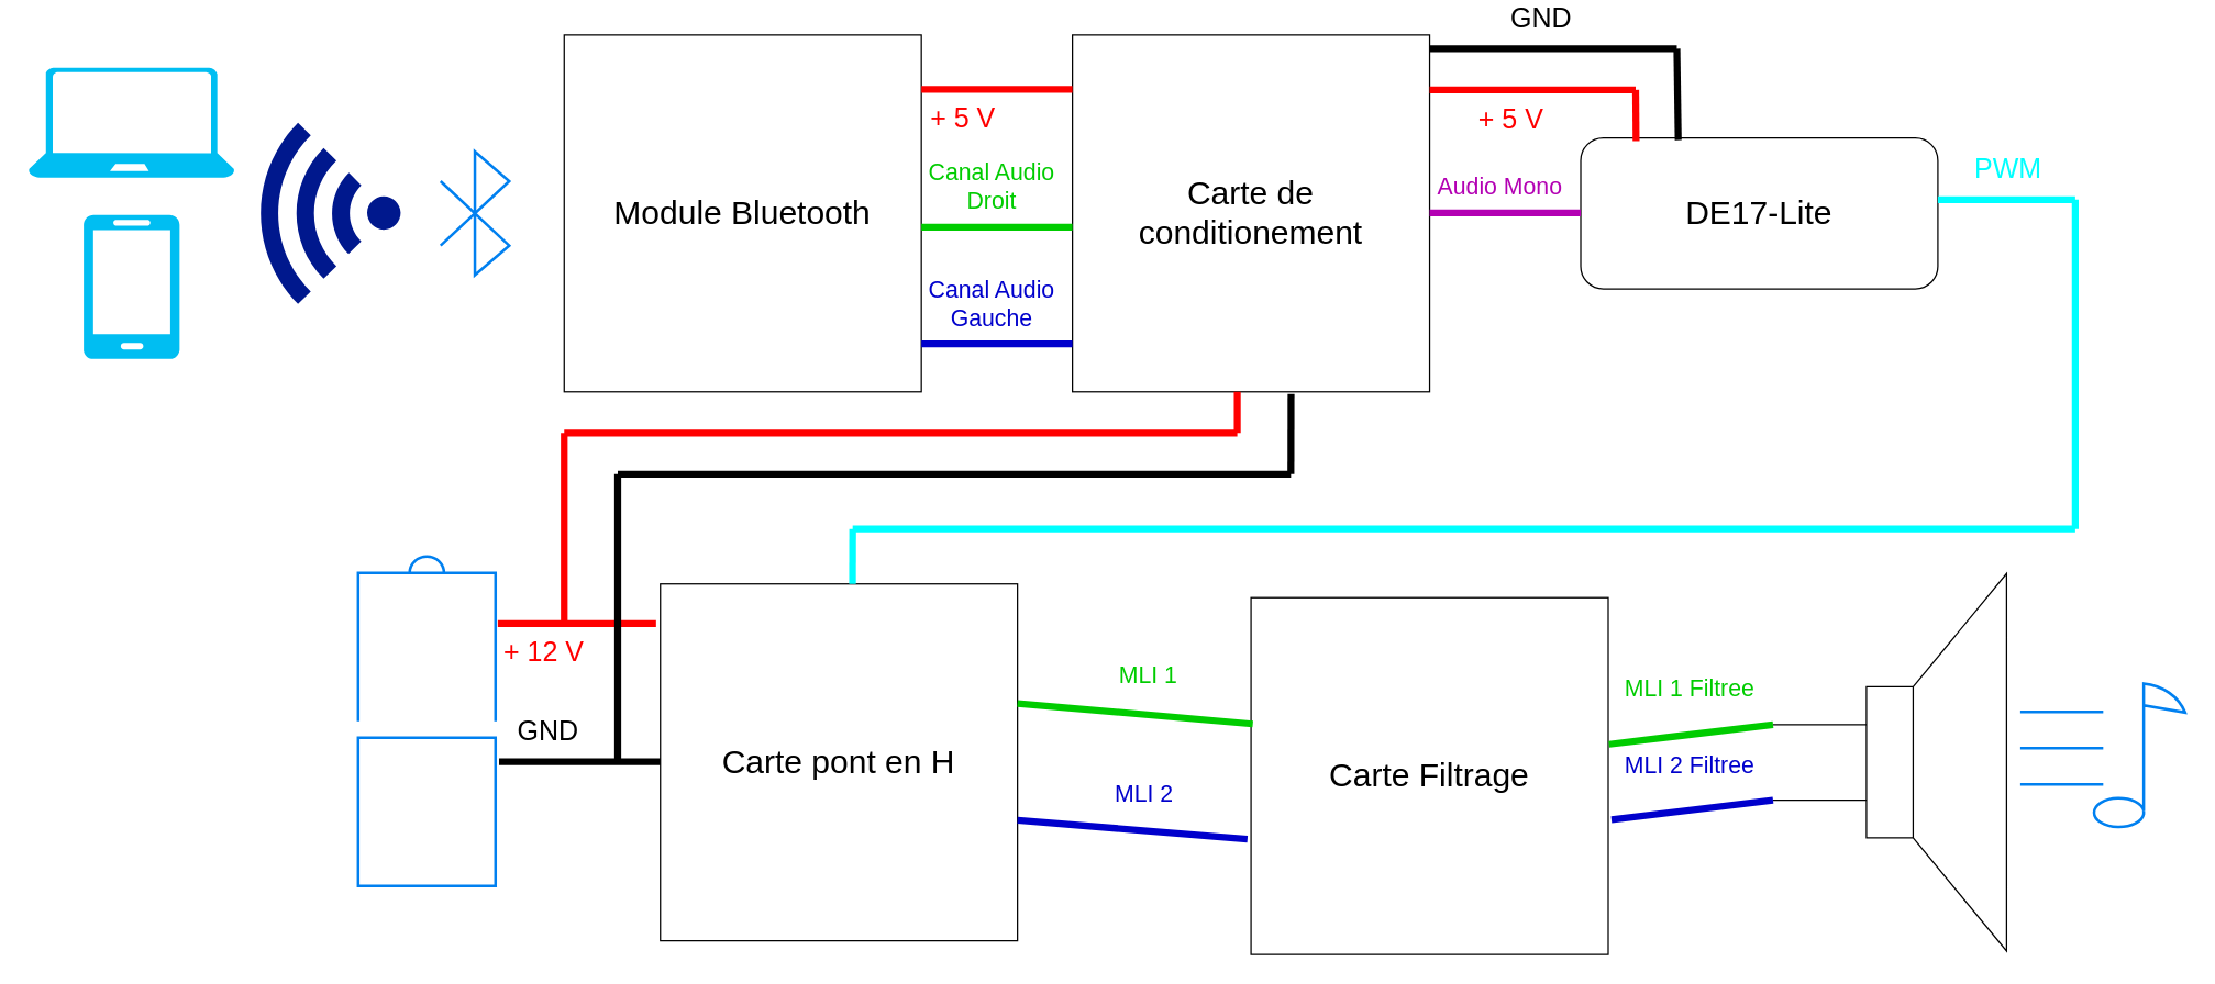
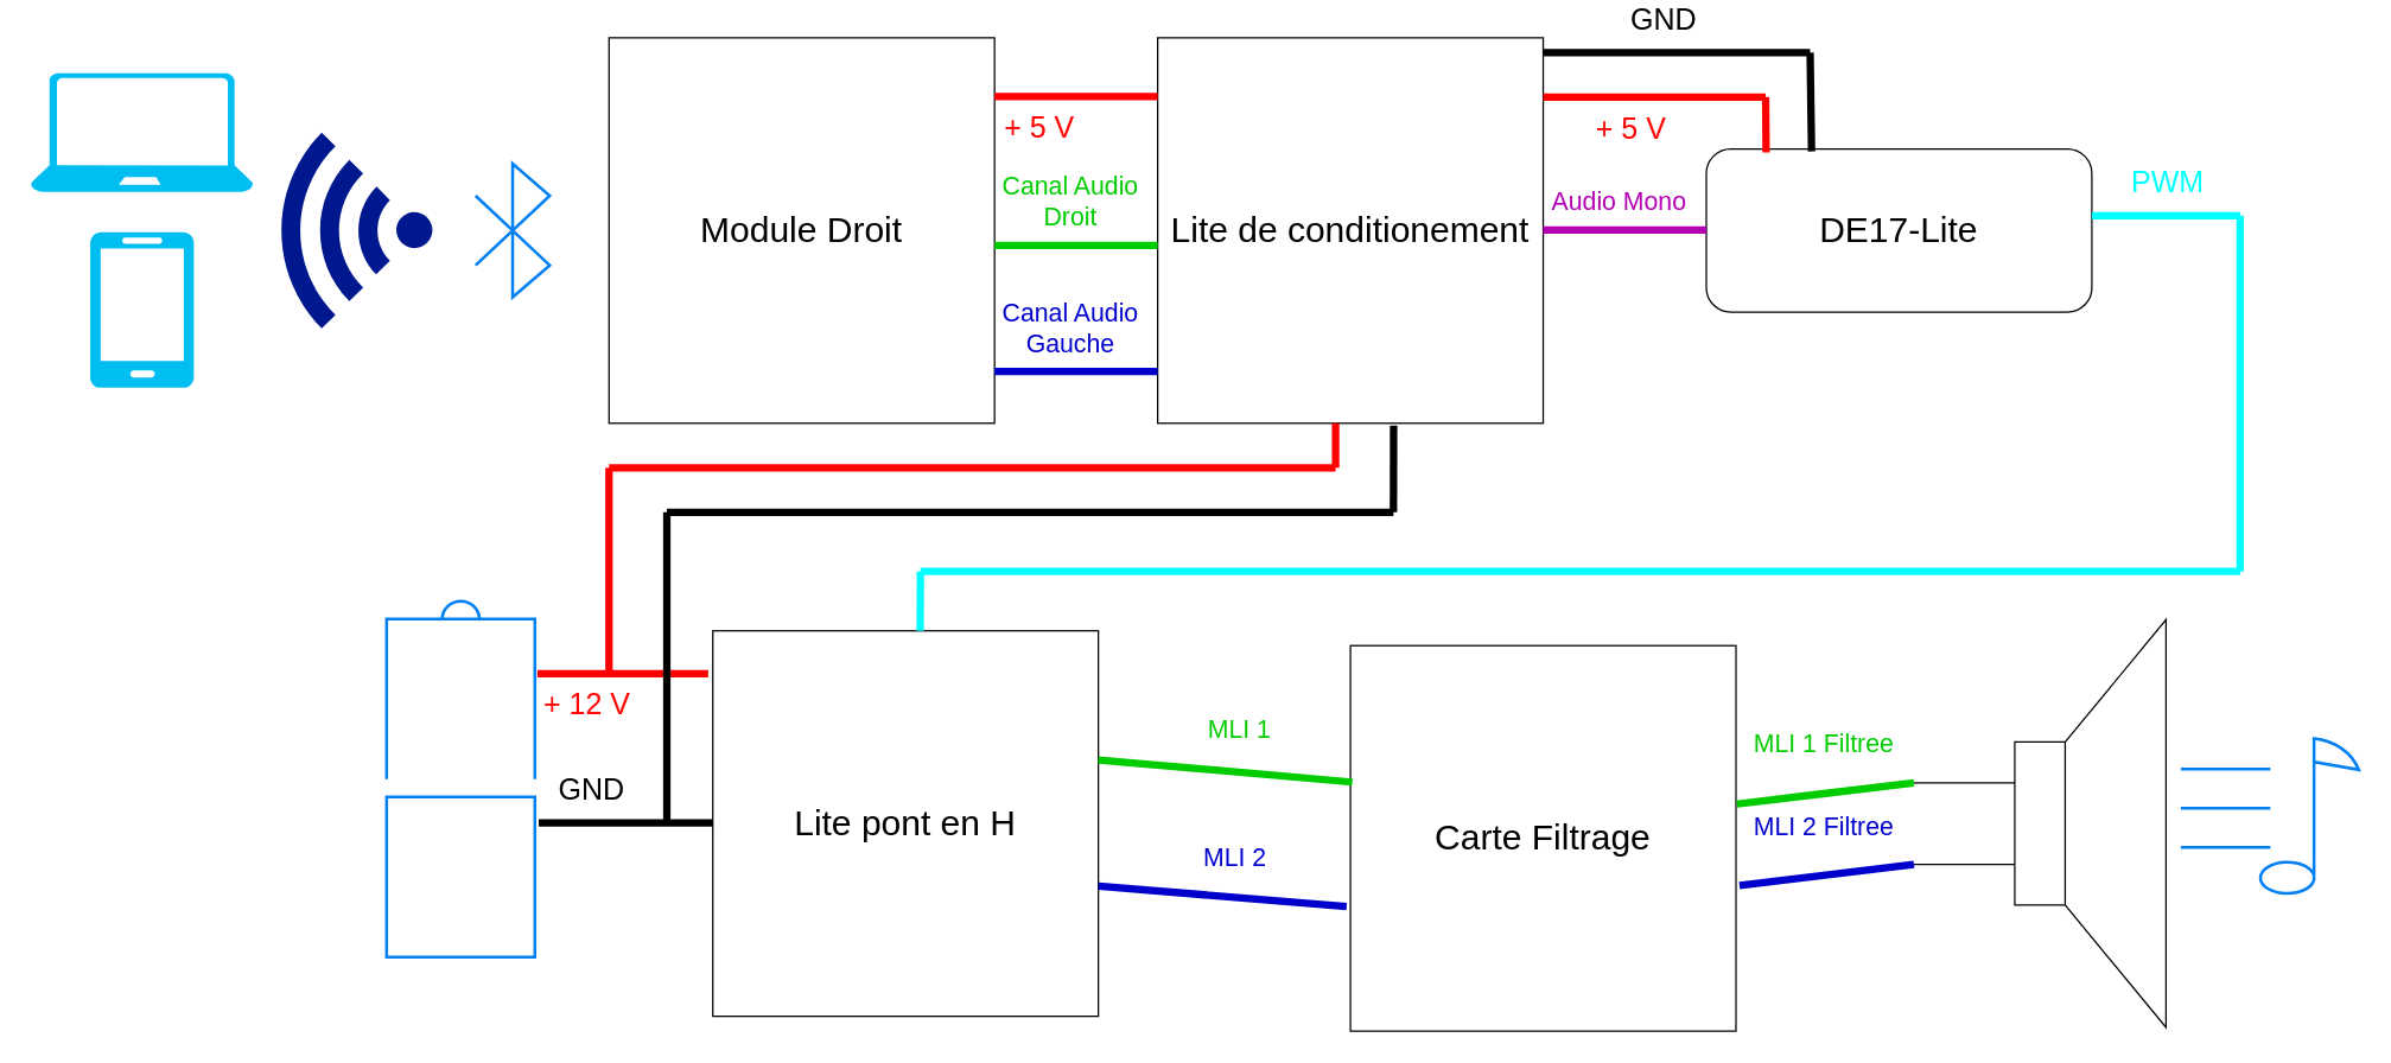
- <mxCell id="5" value="&lt;font style=&quot;font-size: 24px;&quot;&gt;Module Bluetooth&lt;/font&gt;" style="whiteSpace=wrap;html=1;aspect=fixed;" parent="1" vertex="1"><mxGeometry x="410" y="20" width="260" height="260" as="geometry" /></mxCell>
+ <mxCell id="5" value="&lt;font style=&quot;font-size: 24px;&quot;&gt;Module Droit&lt;/font&gt;" style="whiteSpace=wrap;html=1;aspect=fixed;" parent="1" vertex="1"><mxGeometry x="410" y="20" width="260" height="260" as="geometry" /></mxCell>
- <mxCell id="2" value="&lt;font style=&quot;font-size: 24px;&quot;&gt;Carte de conditionement&lt;/font&gt;" style="whiteSpace=wrap;html=1;aspect=fixed;" parent="1" vertex="1"><mxGeometry x="780" y="20" width="260" height="260" as="geometry" /></mxCell>
+ <mxCell id="2" value="&lt;font style=&quot;font-size: 24px;&quot;&gt;Lite de conditionement&lt;/font&gt;" style="whiteSpace=wrap;html=1;aspect=fixed;" parent="1" vertex="1"><mxGeometry x="780" y="20" width="260" height="260" as="geometry" /></mxCell>
- <mxCell id="3" value="&lt;font style=&quot;font-size: 24px;&quot;&gt;Carte pont en H&lt;/font&gt;" style="whiteSpace=wrap;html=1;aspect=fixed;" parent="1" vertex="1"><mxGeometry x="480" y="420" width="260" height="260" as="geometry" /></mxCell>
+ <mxCell id="3" value="&lt;font style=&quot;font-size: 24px;&quot;&gt;Lite pont en H&lt;/font&gt;" style="whiteSpace=wrap;html=1;aspect=fixed;" parent="1" vertex="1"><mxGeometry x="480" y="420" width="260" height="260" as="geometry" /></mxCell>
